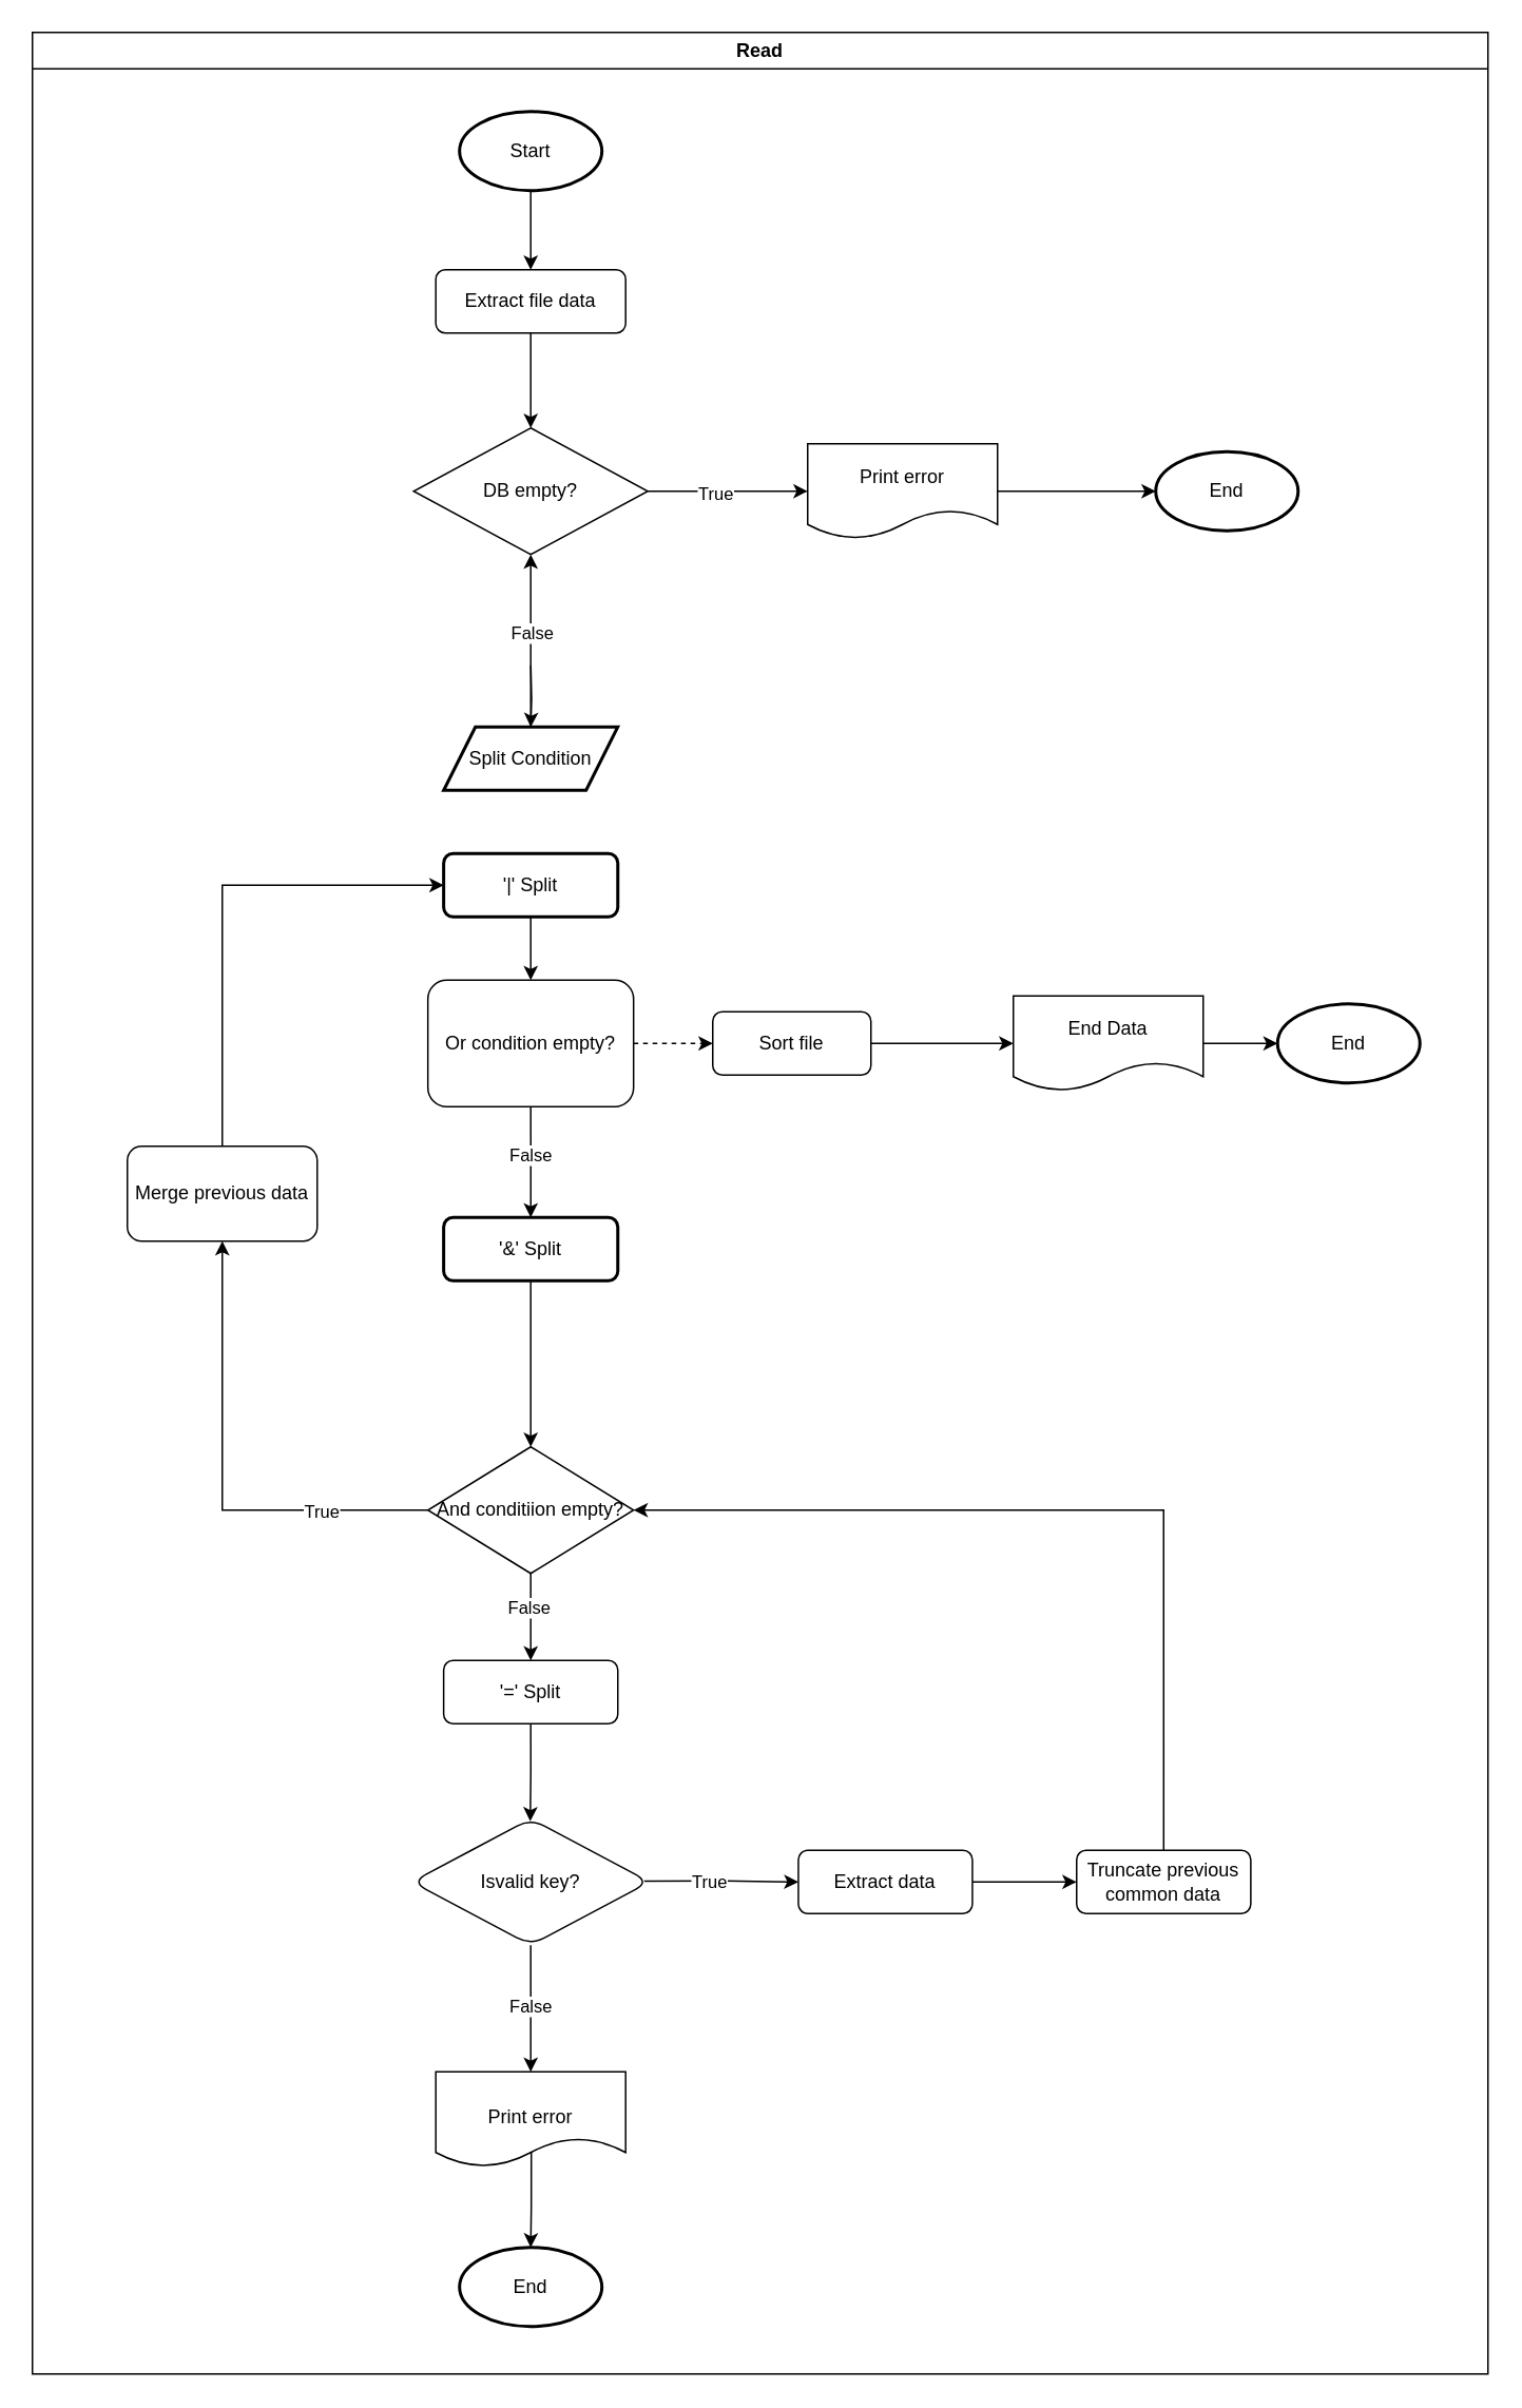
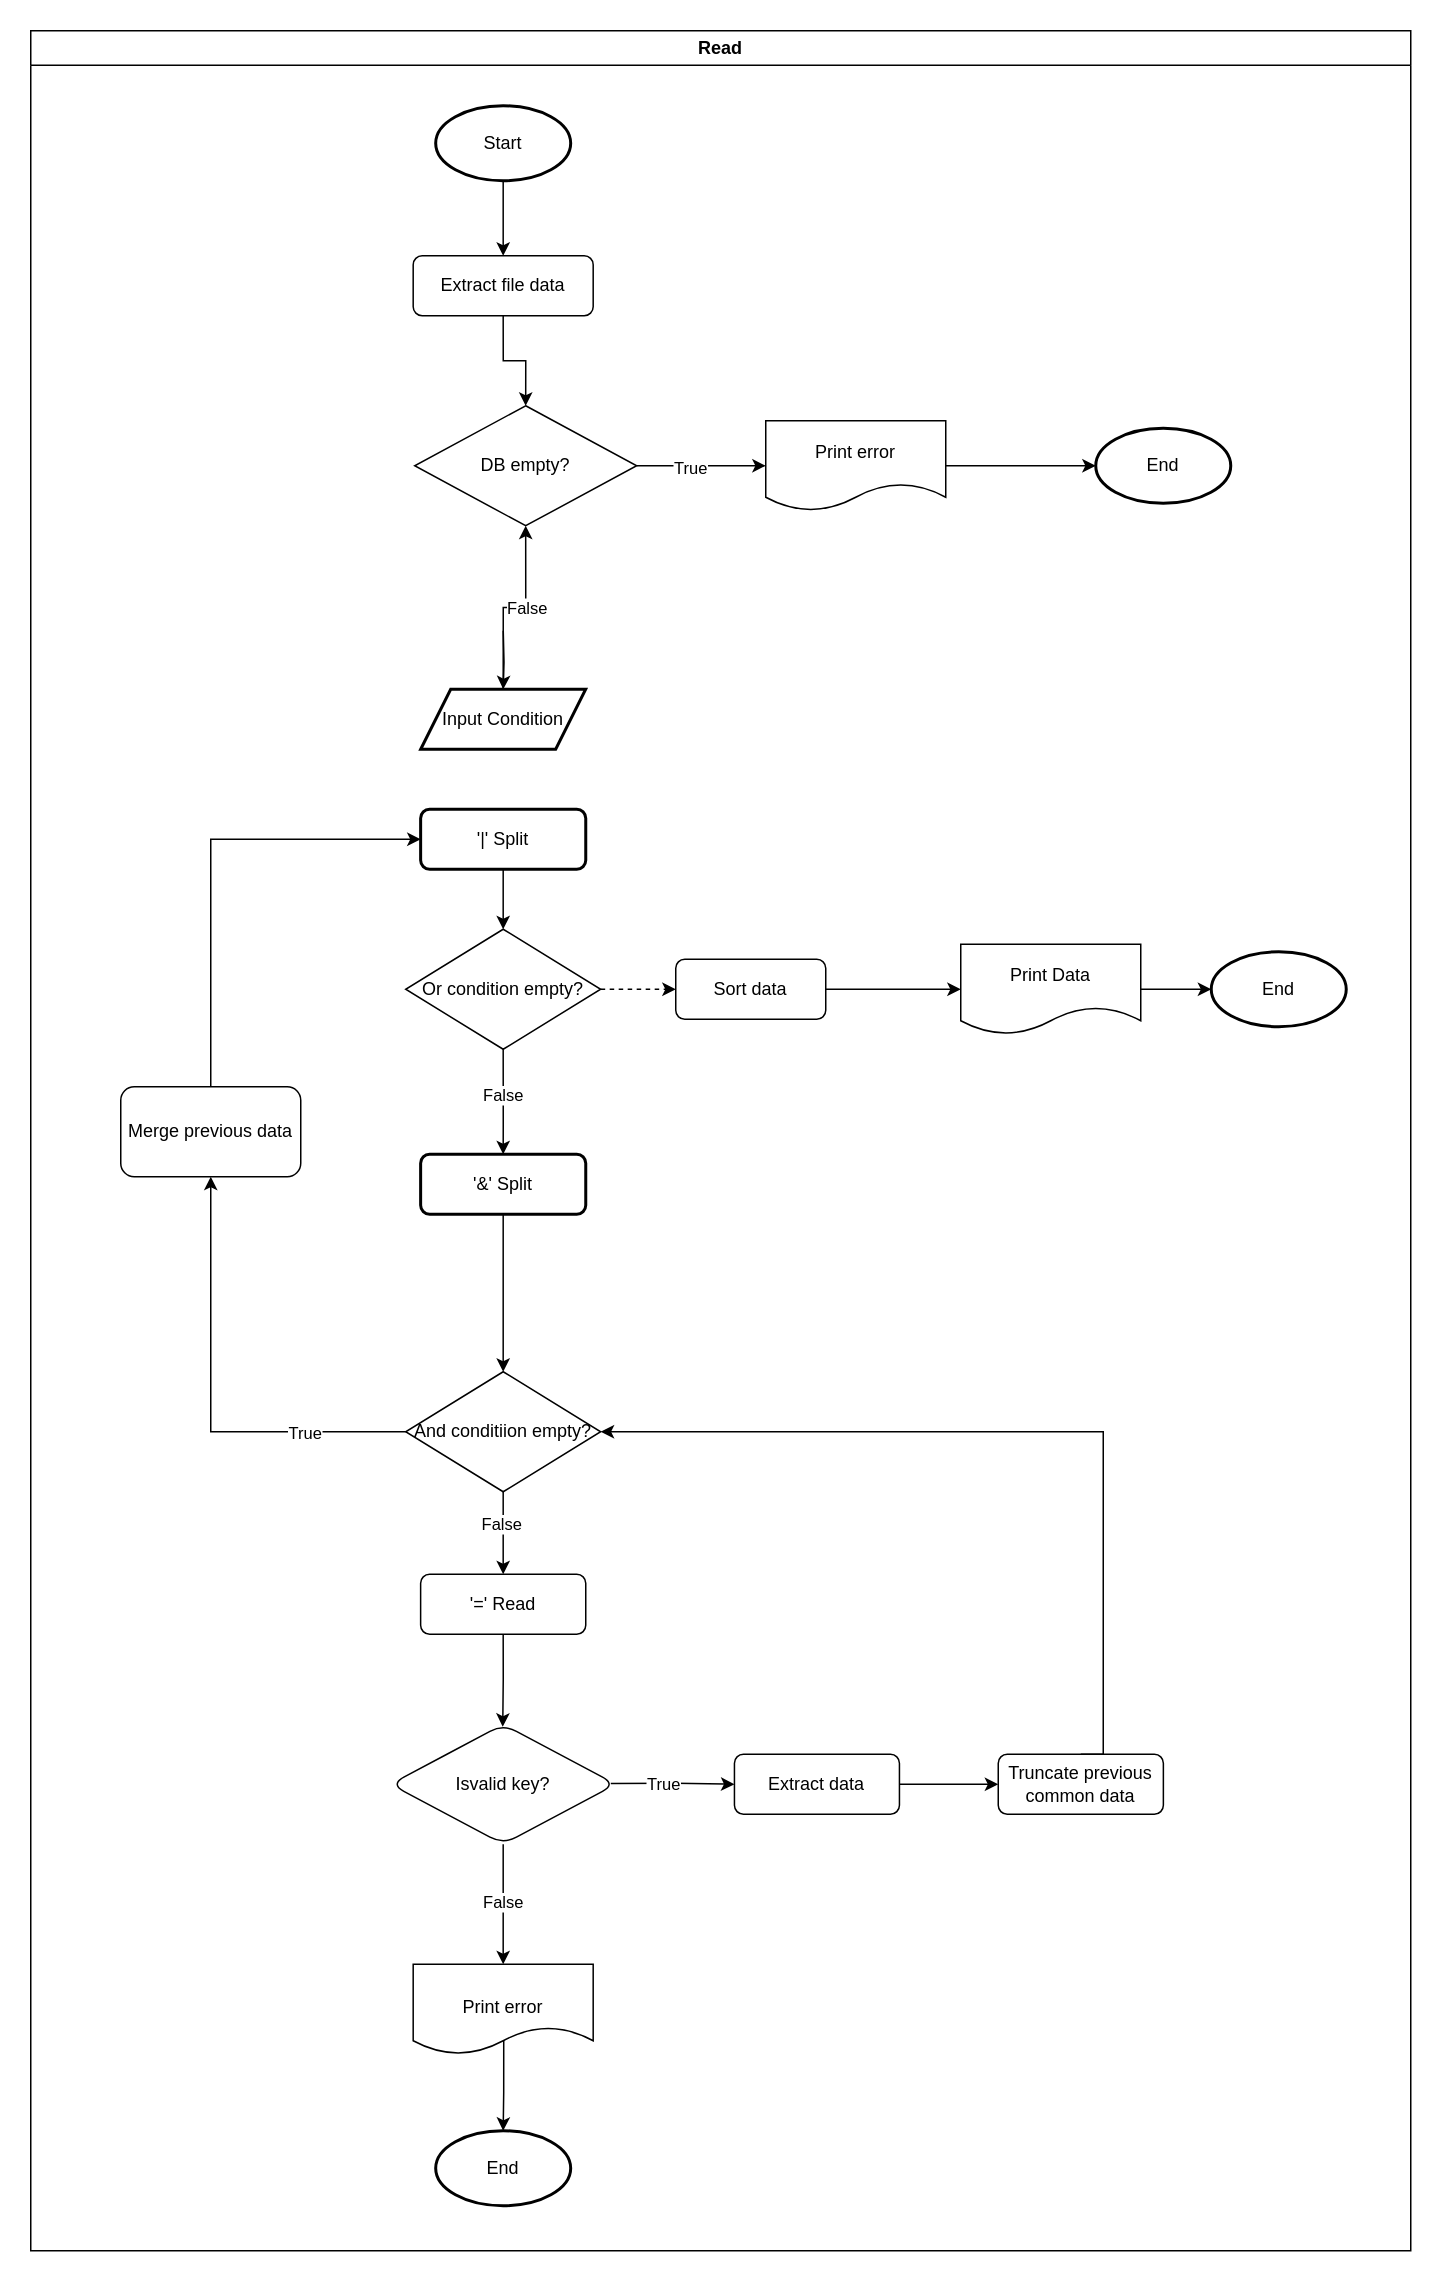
- <mxCell id="45" value="DB empty?" style="rhombus;whiteSpace=wrap;html=1;" vertex="1" parent="2"><mxGeometry x="240.96" y="250" width="148" height="80" as="geometry" /></mxCell>
+ <mxCell id="45" value="DB empty?" style="rhombus;whiteSpace=wrap;html=1;" vertex="1" parent="2"><mxGeometry x="255.96" y="250" width="148" height="80" as="geometry" /></mxCell>
- <mxCell id="8" value="Split Condition" style="shape=parallelogram;perimeter=parallelogramPerimeter;whiteSpace=wrap;html=1;fixedSize=1;strokeWidth=2;" parent="2" vertex="1"><mxGeometry x="259.96" y="439" width="110" height="40" as="geometry" /></mxCell>
+ <mxCell id="8" value="Input Condition" style="shape=parallelogram;perimeter=parallelogramPerimeter;whiteSpace=wrap;html=1;fixedSize=1;strokeWidth=2;" parent="2" vertex="1"><mxGeometry x="259.96" y="439" width="110" height="40" as="geometry" /></mxCell>
- <mxCell id="22" value="End Data" style="shape=document;whiteSpace=wrap;html=1;boundedLbl=1;" parent="2" vertex="1"><mxGeometry x="620.0" y="609" width="120" height="60" as="geometry" /></mxCell>
+ <mxCell id="22" value="Print Data" style="shape=document;whiteSpace=wrap;html=1;boundedLbl=1;" parent="2" vertex="1"><mxGeometry x="620.0" y="609" width="120" height="60" as="geometry" /></mxCell>
- <mxCell id="14" value="Or condition empty?" style="whiteSpace=wrap;html=1;rounded=1;" parent="2" vertex="1"><mxGeometry x="249.96" y="599" width="130" height="80" as="geometry" /></mxCell>
+ <mxCell id="14" value="Or condition empty?" style="rhombus;whiteSpace=wrap;html=1;" parent="2" vertex="1"><mxGeometry x="249.96" y="599" width="130" height="80" as="geometry" /></mxCell>
- <mxCell id="37" value="Sort file" style="rounded=1;whiteSpace=wrap;html=1;" parent="2" vertex="1"><mxGeometry x="430" y="619" width="100" height="40" as="geometry" /></mxCell>
+ <mxCell id="37" value="Sort data" style="rounded=1;whiteSpace=wrap;html=1;" parent="2" vertex="1"><mxGeometry x="430" y="619" width="100" height="40" as="geometry" /></mxCell>
- <mxCell id="24" value="'=' Split" style="rounded=1;whiteSpace=wrap;html=1;" parent="2" vertex="1"><mxGeometry x="259.92" y="1029" width="110.08" height="40" as="geometry" /></mxCell>
+ <mxCell id="24" value="'=' Read" style="rounded=1;whiteSpace=wrap;html=1;" parent="2" vertex="1"><mxGeometry x="259.92" y="1029" width="110.08" height="40" as="geometry" /></mxCell>
- <mxCell id="42" value="Extract data" style="whiteSpace=wrap;html=1;rounded=1;" parent="2" vertex="1"><mxGeometry x="484.13" y="1149" width="110" height="40" as="geometry" /></mxCell>
+ <mxCell id="42" value="Extract data" style="whiteSpace=wrap;html=1;rounded=1;" parent="2" vertex="1"><mxGeometry x="469.13" y="1149" width="110" height="40" as="geometry" /></mxCell>
- <mxCell id="34" value="Truncate previous common data" style="rounded=1;whiteSpace=wrap;html=1;" parent="2" vertex="1"><mxGeometry x="660" y="1149" width="110.08" height="40" as="geometry" /></mxCell>
+ <mxCell id="34" value="Truncate previous common data" style="rounded=1;whiteSpace=wrap;html=1;" parent="2" vertex="1"><mxGeometry x="645" y="1149" width="110.08" height="40" as="geometry" /></mxCell>
